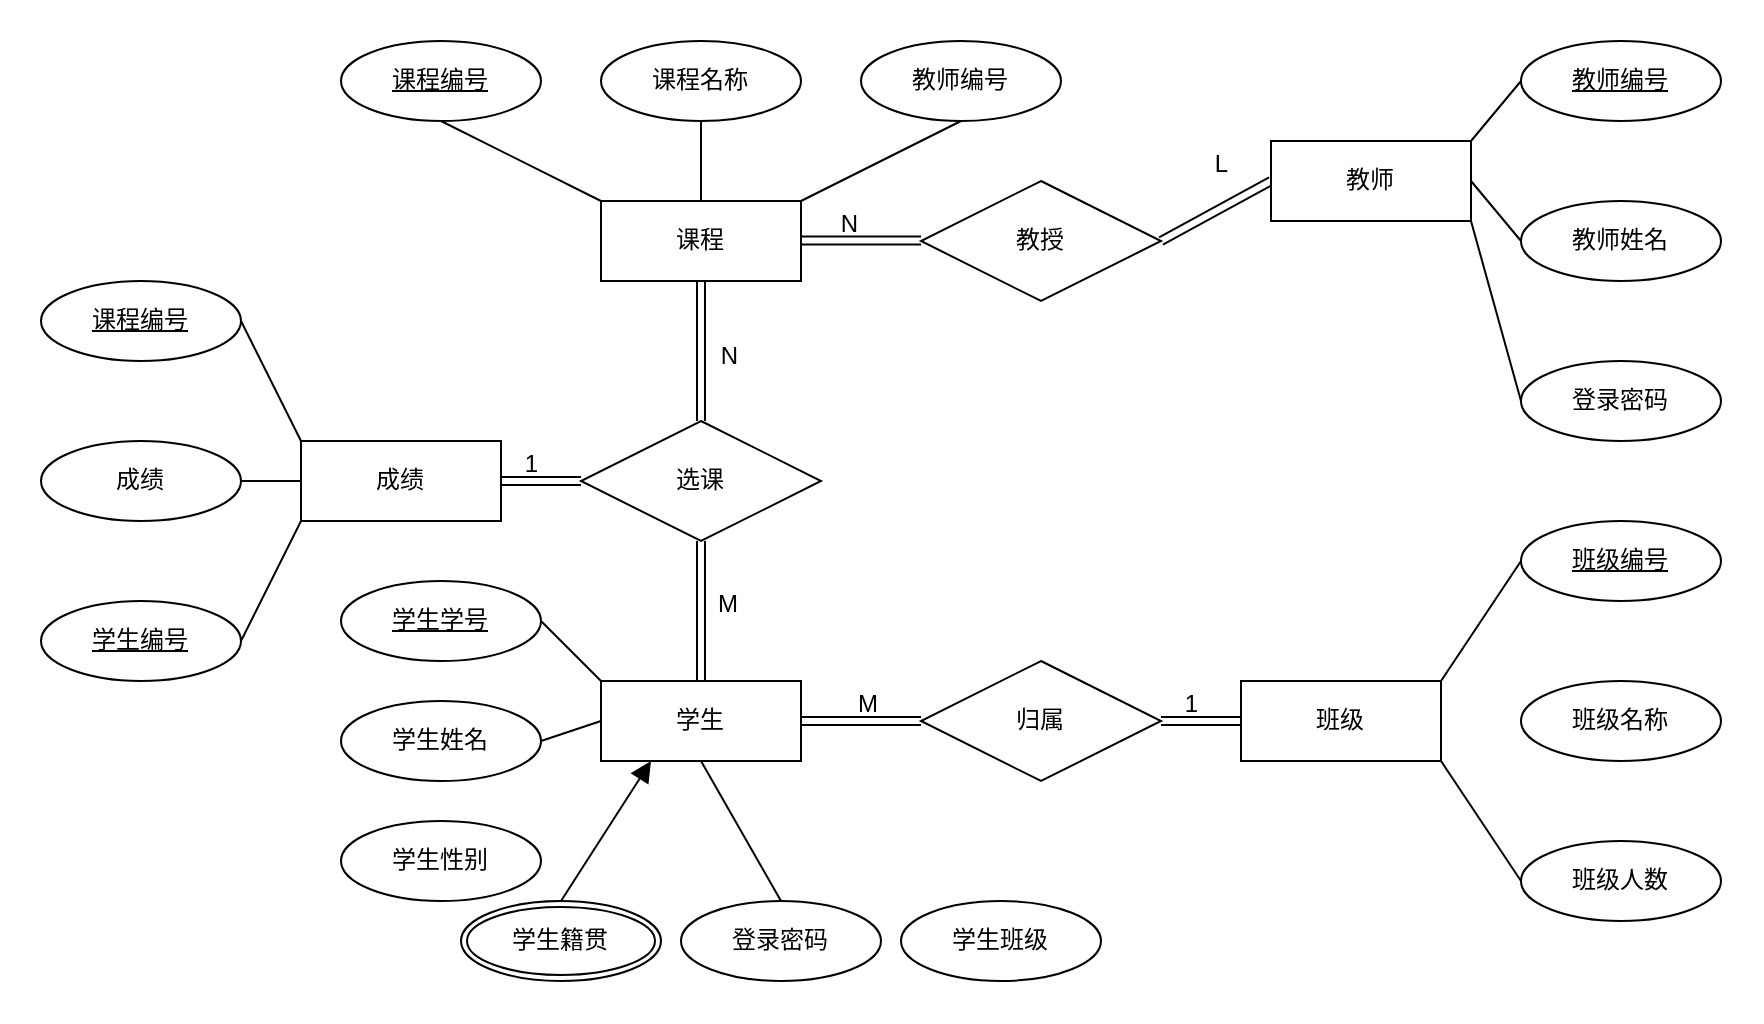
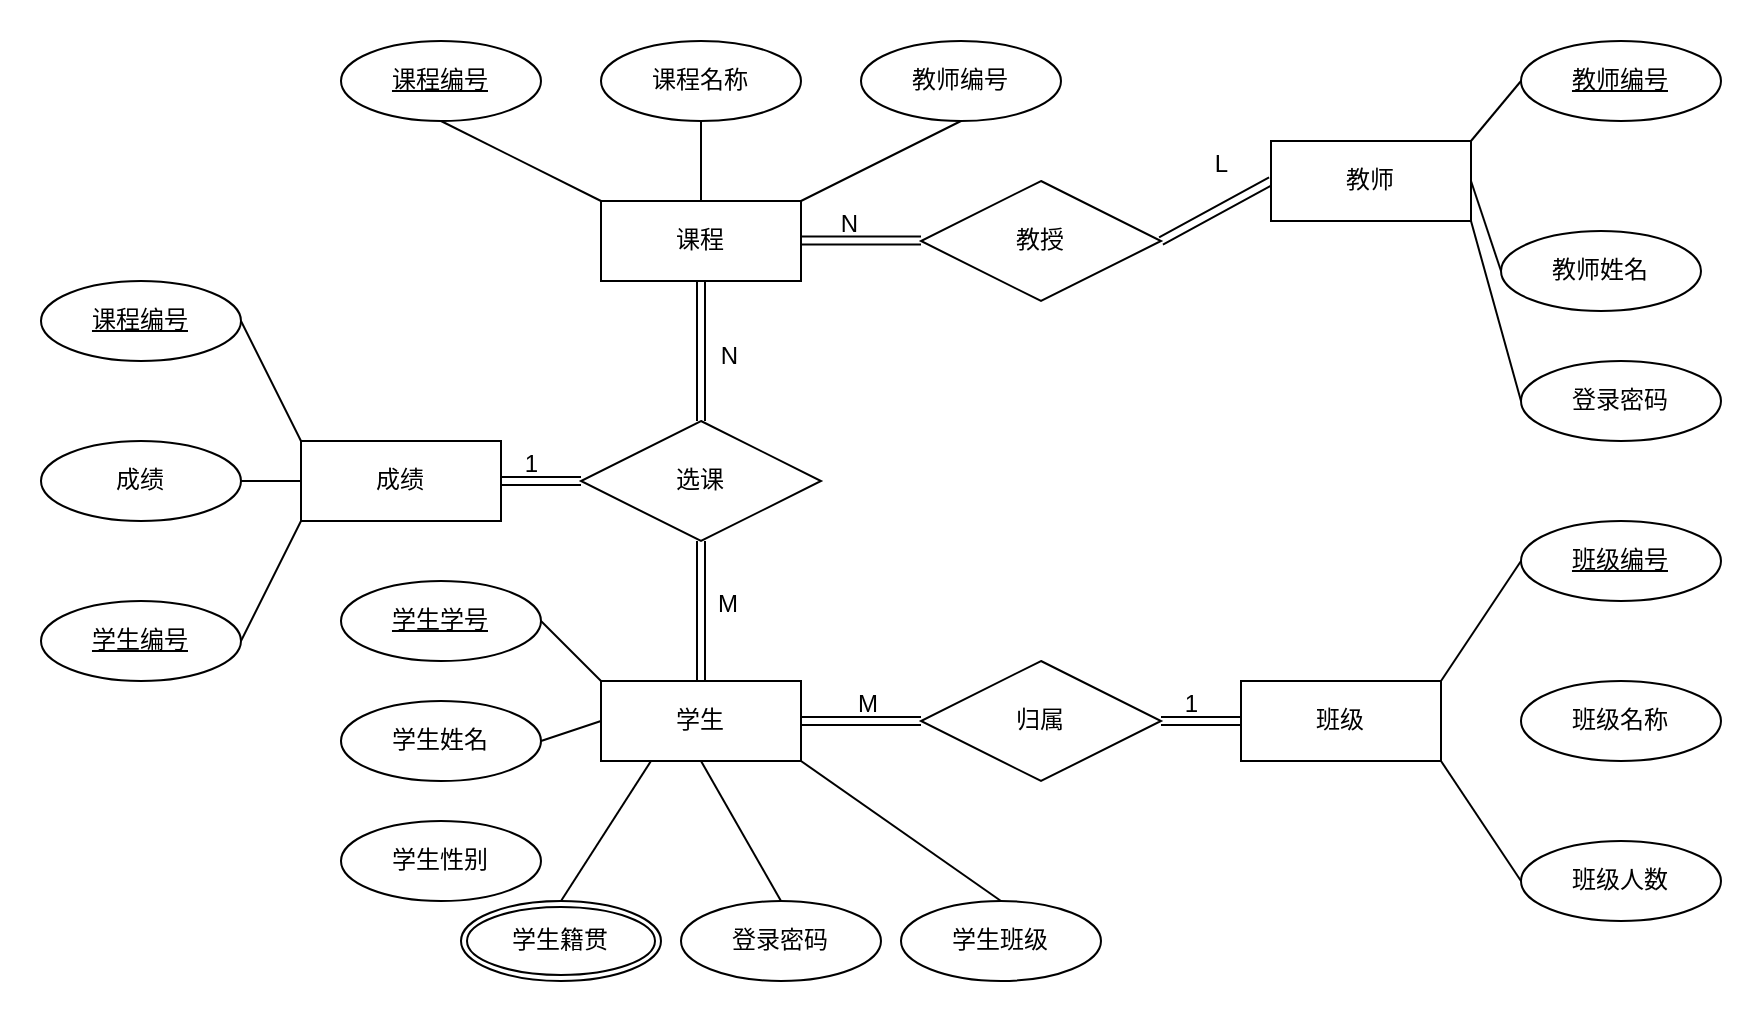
- <mxCell id="48" value="教师姓名" style="ellipse;whiteSpace=wrap;html=1;align=center;" vertex="1" parent="1"><mxGeometry x="760" y="100" width="100" height="40" as="geometry" /></mxCell>
+ <mxCell id="48" value="教师姓名" style="ellipse;whiteSpace=wrap;html=1;align=center;" vertex="1" parent="1"><mxGeometry x="750" y="115" width="100" height="40" as="geometry" /></mxCell>
- <mxCell id="39" value="" style="endArrow=block;html=1;rounded=0;fontSize=12;startSize=8;endSize=8;curved=1;exitX=0.5;exitY=0;exitDx=0;exitDy=0;entryX=0.25;entryY=1;entryDx=0;entryDy=0;" edge="1" parent="1" source="33" target="2"><mxGeometry relative="1" as="geometry"><mxPoint x="390" y="400" as="sourcePoint" /><mxPoint x="550" y="400" as="targetPoint" /></mxGeometry></mxCell>
+ <mxCell id="39" value="" style="endArrow=none;html=1;rounded=0;fontSize=12;startSize=8;endSize=8;curved=1;exitX=0.5;exitY=0;exitDx=0;exitDy=0;entryX=0.25;entryY=1;entryDx=0;entryDy=0;" edge="1" parent="1" source="33" target="2"><mxGeometry relative="1" as="geometry"><mxPoint x="390" y="400" as="sourcePoint" /><mxPoint x="550" y="400" as="targetPoint" /></mxGeometry></mxCell>
+ <mxCell id="37" value="" style="endArrow=none;html=1;rounded=0;fontSize=12;startSize=8;endSize=8;curved=1;exitX=1;exitY=1;exitDx=0;exitDy=0;entryX=0.5;entryY=0;entryDx=0;entryDy=0;" edge="1" parent="1" source="2" target="35"><mxGeometry relative="1" as="geometry"><mxPoint x="390" y="400" as="sourcePoint" /><mxPoint x="550" y="400" as="targetPoint" /></mxGeometry></mxCell>
